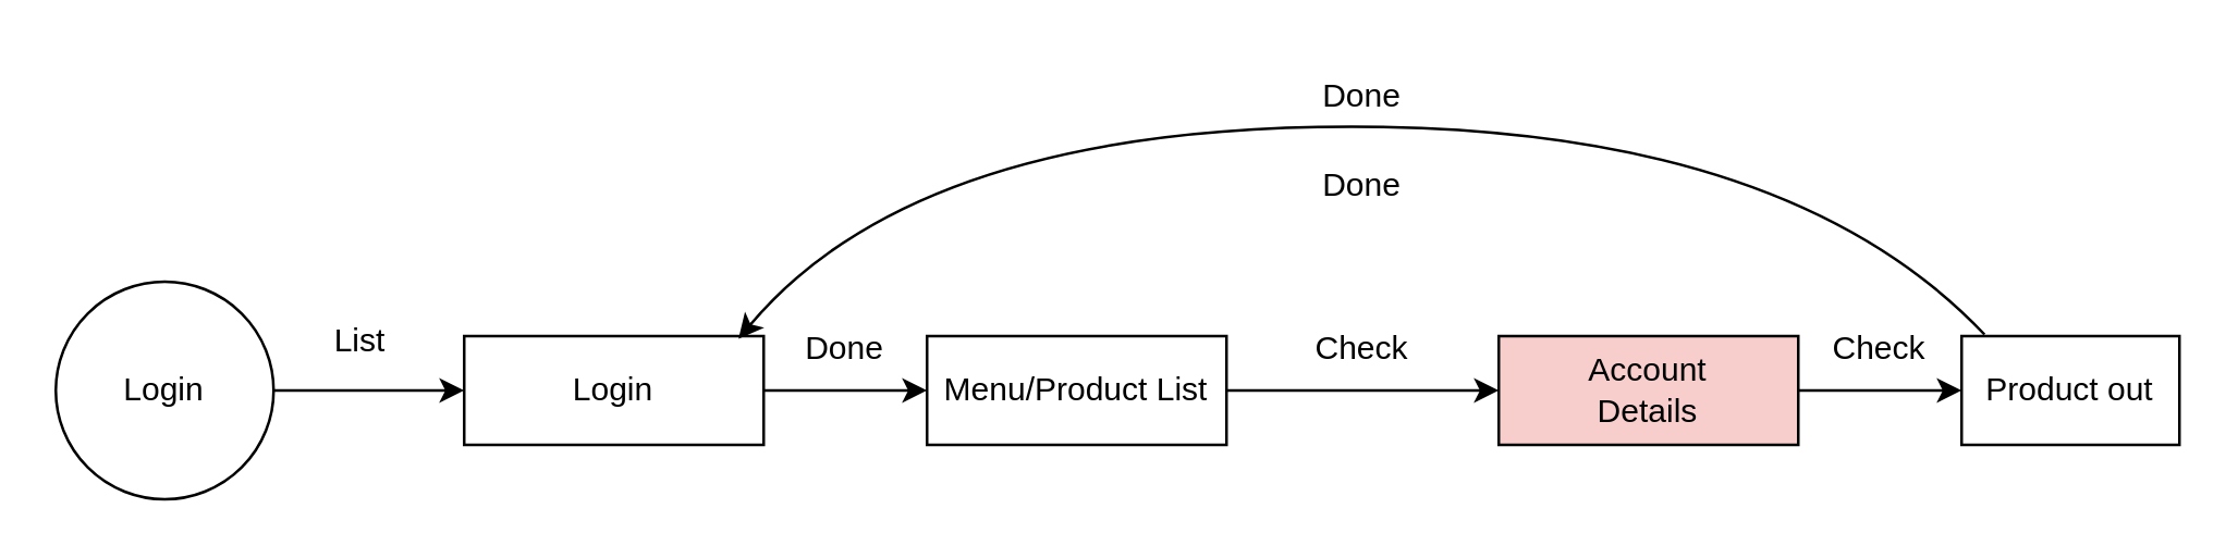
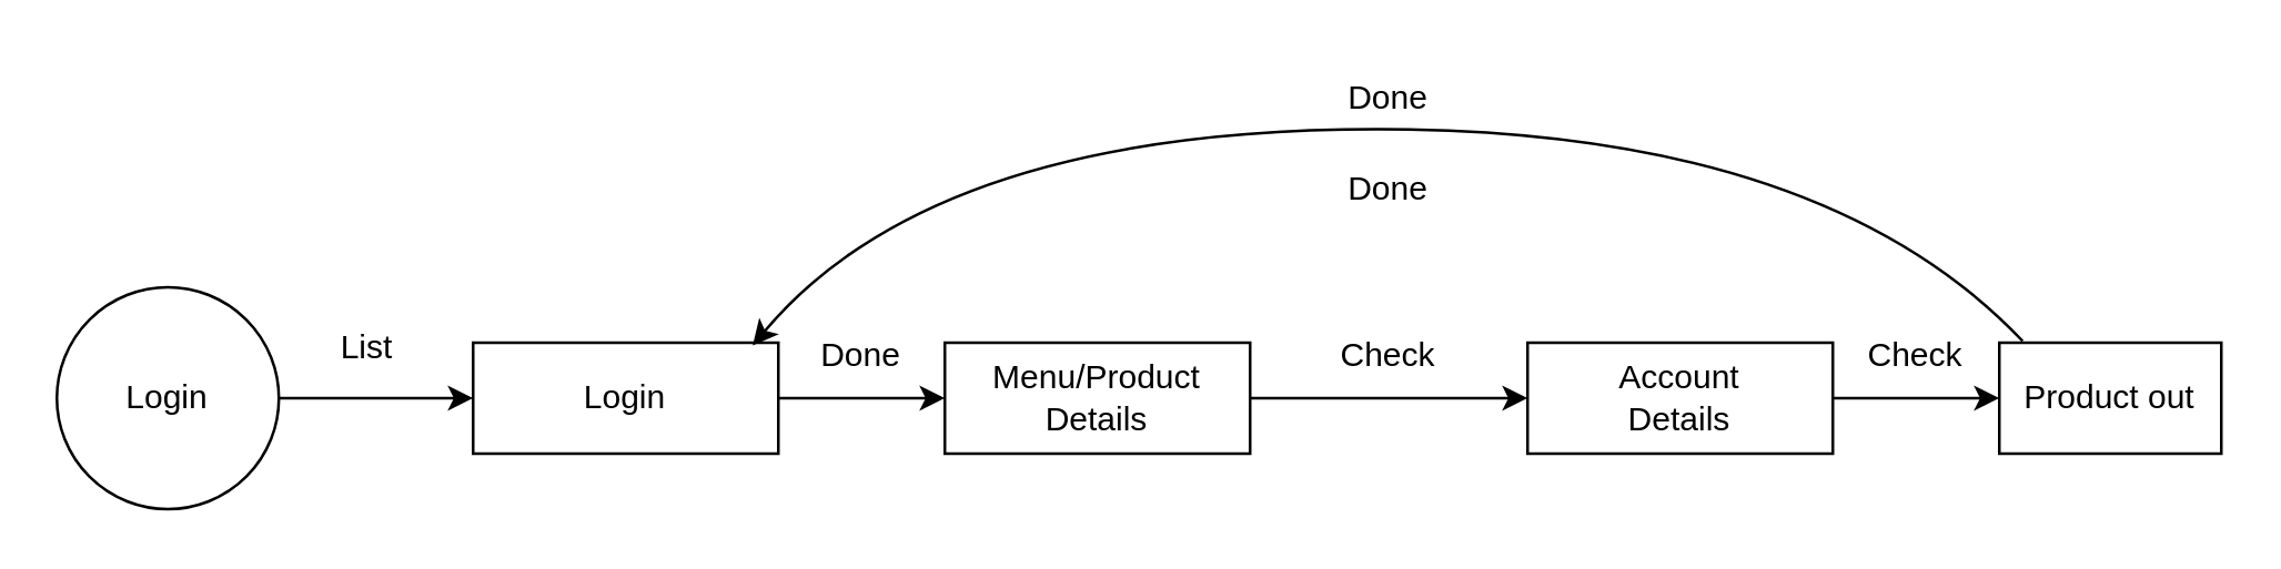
- <mxCell id="8" value="Menu/Product List" style="rounded=0;whiteSpace=wrap;html=1;" vertex="1" parent="1"><mxGeometry x="340" y="123" width="110" height="40" as="geometry" /></mxCell>
+ <mxCell id="8" value="Menu/Product Details" style="rounded=0;whiteSpace=wrap;html=1;" vertex="1" parent="1"><mxGeometry x="340" y="123" width="110" height="40" as="geometry" /></mxCell>
- <mxCell id="10" value="Account&lt;br&gt;Details" style="rounded=0;whiteSpace=wrap;html=1;fillColor=#f8cecc;" vertex="1" parent="1"><mxGeometry x="550" y="123" width="110" height="40" as="geometry" /></mxCell>
+ <mxCell id="10" value="Account&lt;br&gt;Details" style="rounded=0;whiteSpace=wrap;html=1;" vertex="1" parent="1"><mxGeometry x="550" y="123" width="110" height="40" as="geometry" /></mxCell>
